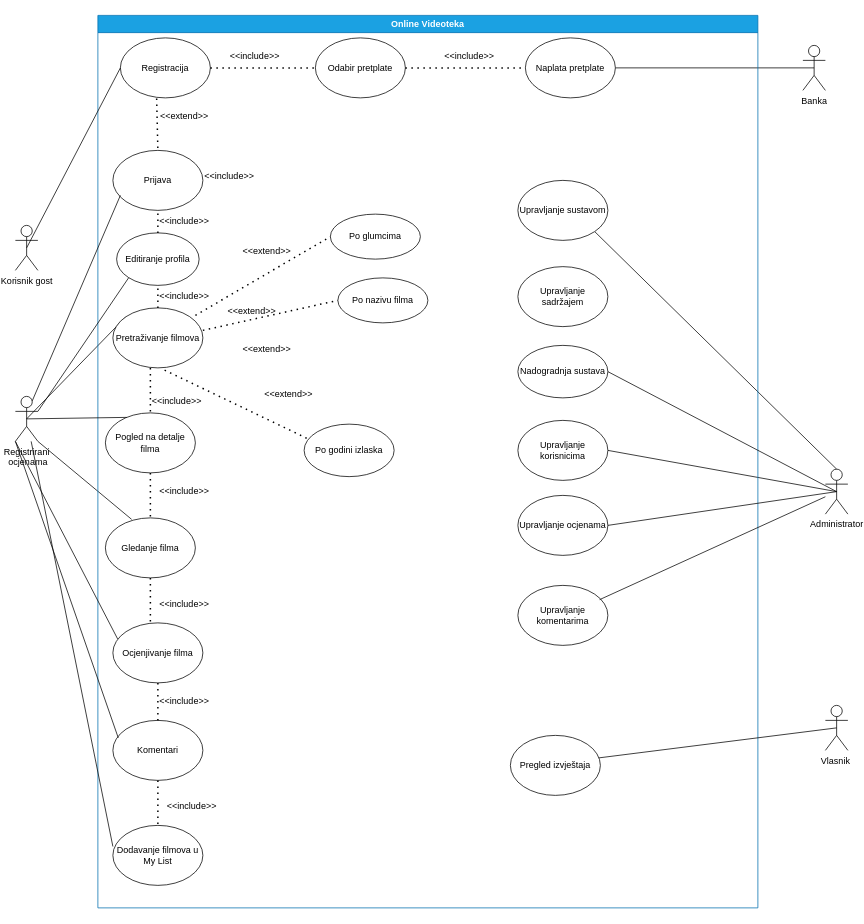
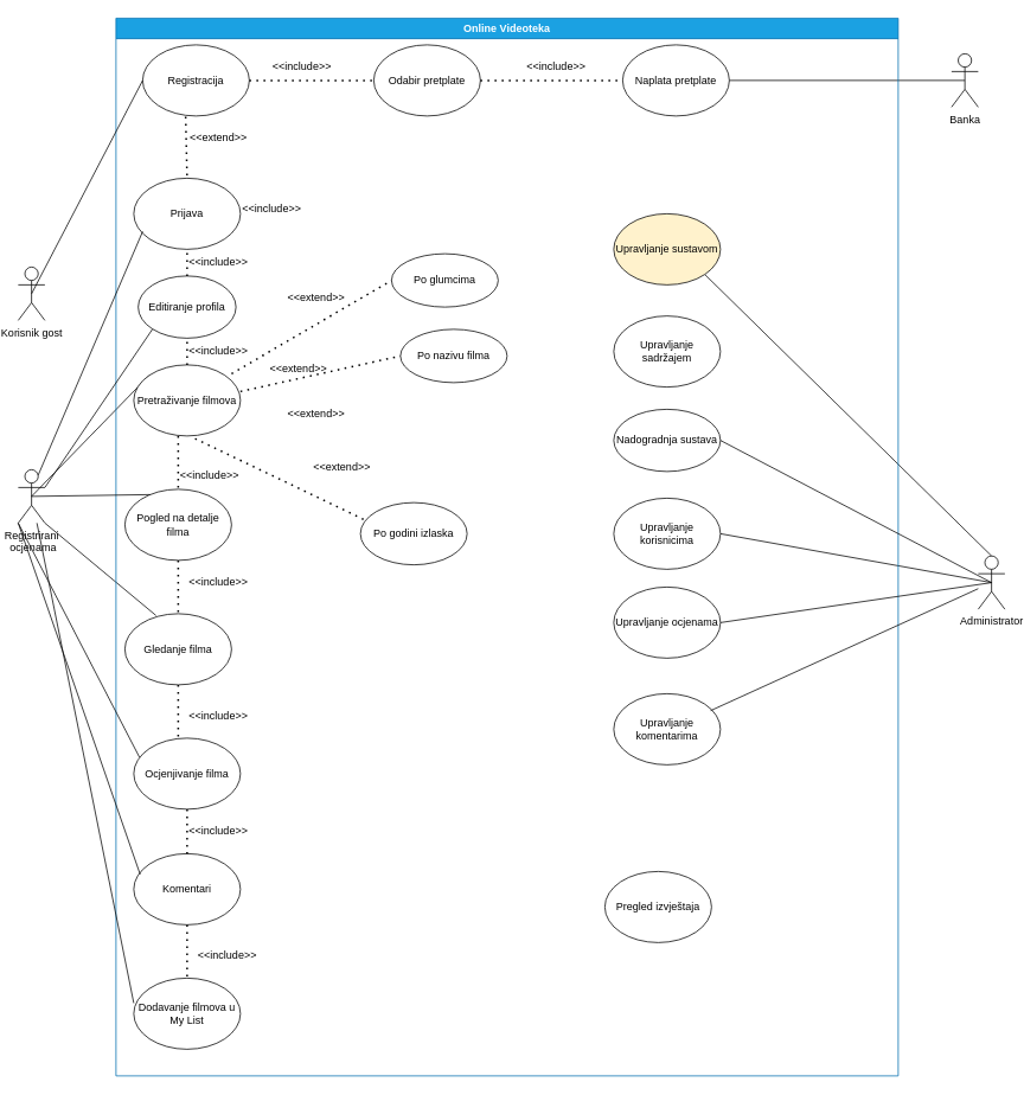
- <mxCell id="16" value="Upravljanje sustavom" style="ellipse;whiteSpace=wrap;html=1;" vertex="1" parent="11"><mxGeometry x="560" y="220" width="120" height="80" as="geometry" /></mxCell>
+ <mxCell id="16" value="Upravljanje sustavom" style="ellipse;whiteSpace=wrap;html=1;fillColor=#fff2cc;" vertex="1" parent="11"><mxGeometry x="560" y="220" width="120" height="80" as="geometry" /></mxCell>
- <mxCell id="65" value="Vlasnik&amp;nbsp;&lt;br&gt;" style="shape=umlActor;verticalLabelPosition=bottom;verticalAlign=top;html=1;outlineConnect=0;" vertex="1" parent="1"><mxGeometry x="1100" y="940" width="30" height="60" as="geometry" /></mxCell>
- <mxCell id="66" value="" style="endArrow=none;html=1;rounded=0;exitX=0.983;exitY=0.375;exitDx=0;exitDy=0;exitPerimeter=0;entryX=0.5;entryY=0.5;entryDx=0;entryDy=0;entryPerimeter=0;" edge="1" parent="1" source="18" target="65"><mxGeometry width="50" height="50" relative="1" as="geometry"><mxPoint x="670" y="840" as="sourcePoint" /><mxPoint x="720" y="790" as="targetPoint" /></mxGeometry></mxCell>
